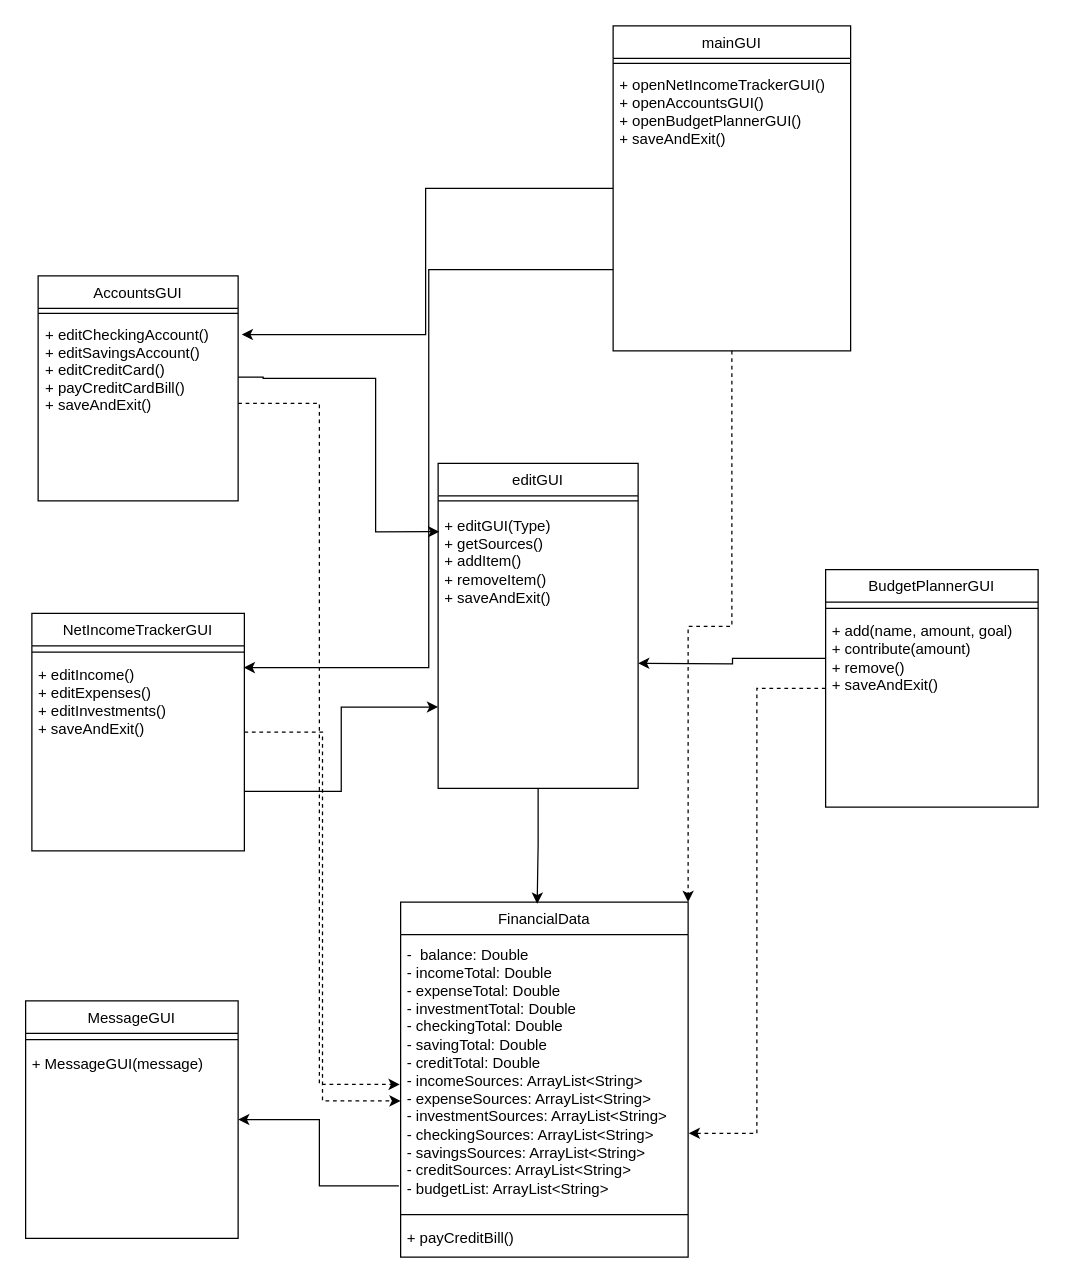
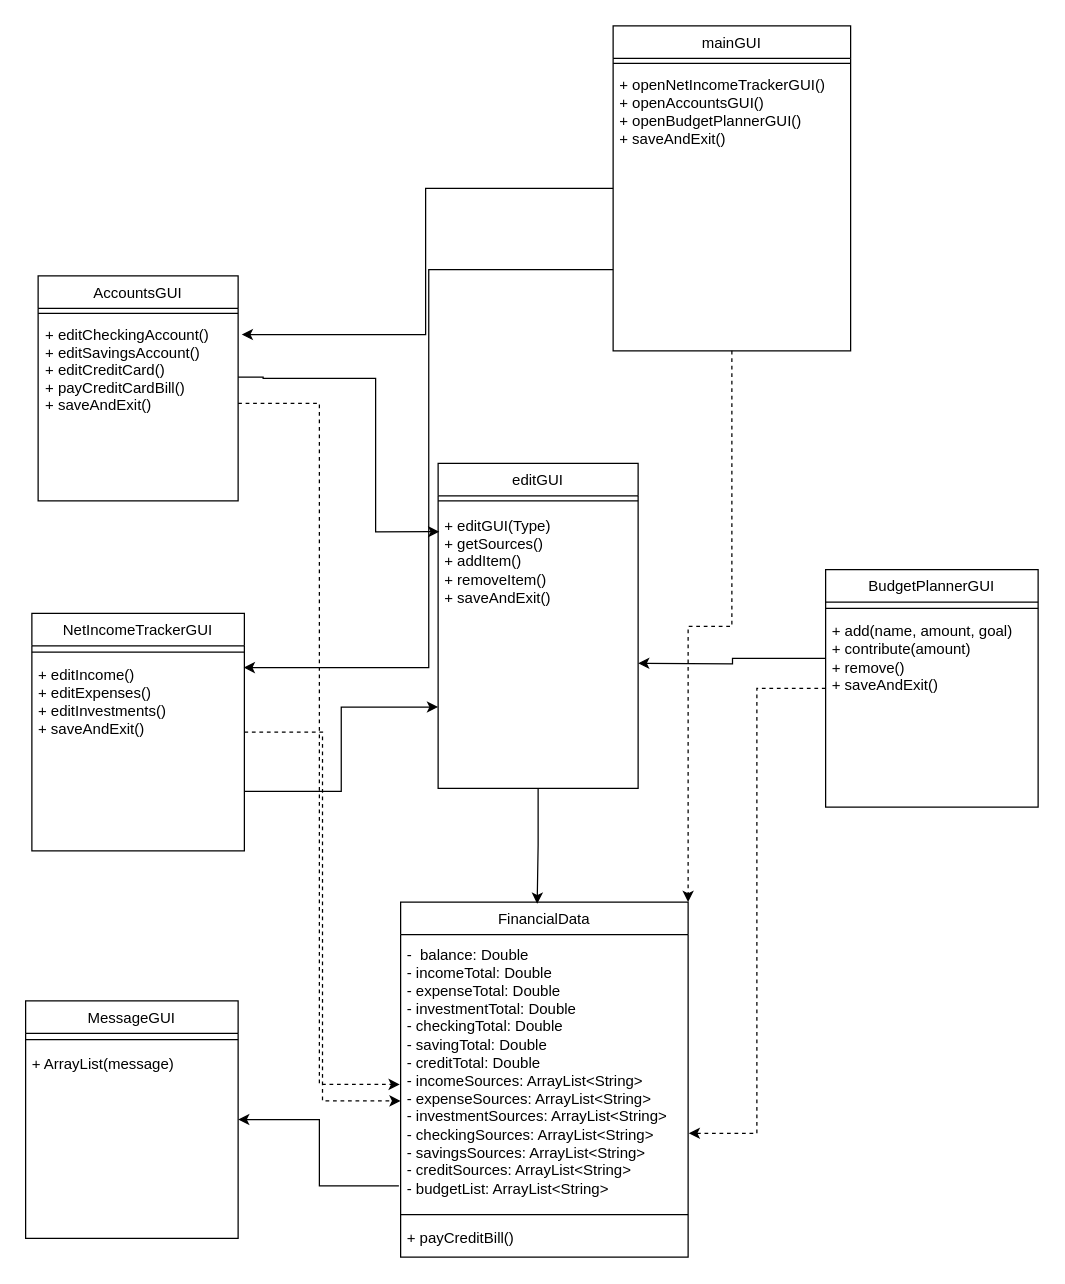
- <mxCell id="27" value="&amp;nbsp;+ MessageGUI(message)" style="text;html=1;align=left;verticalAlign=middle;resizable=0;points=[];autosize=1;strokeColor=none;fillColor=none;" vertex="1" parent="25"><mxGeometry y="36" width="170" height="30" as="geometry" /></mxCell>
+ <mxCell id="27" value="&amp;nbsp;+ ArrayList(message)" style="text;html=1;align=left;verticalAlign=middle;resizable=0;points=[];autosize=1;strokeColor=none;fillColor=none;" vertex="1" parent="25"><mxGeometry y="36" width="170" height="30" as="geometry" /></mxCell>
